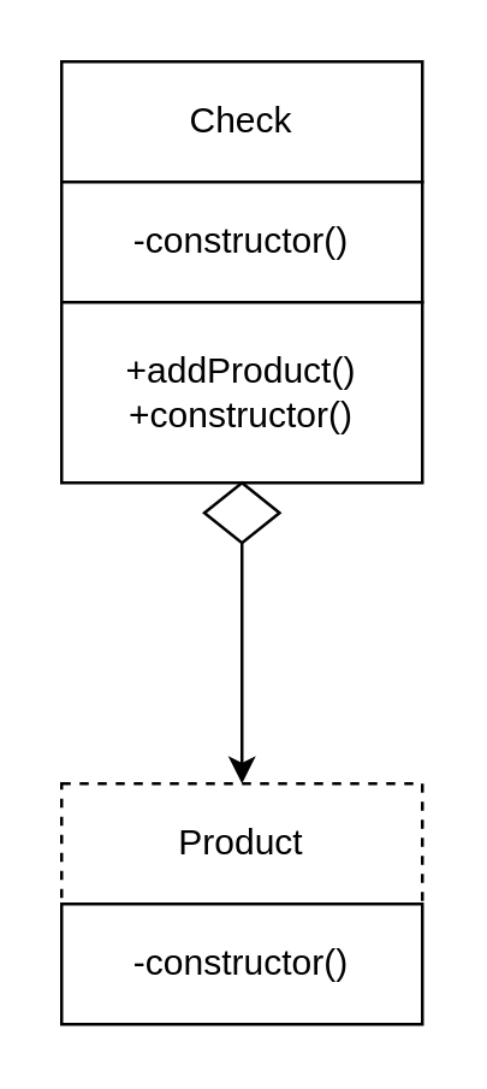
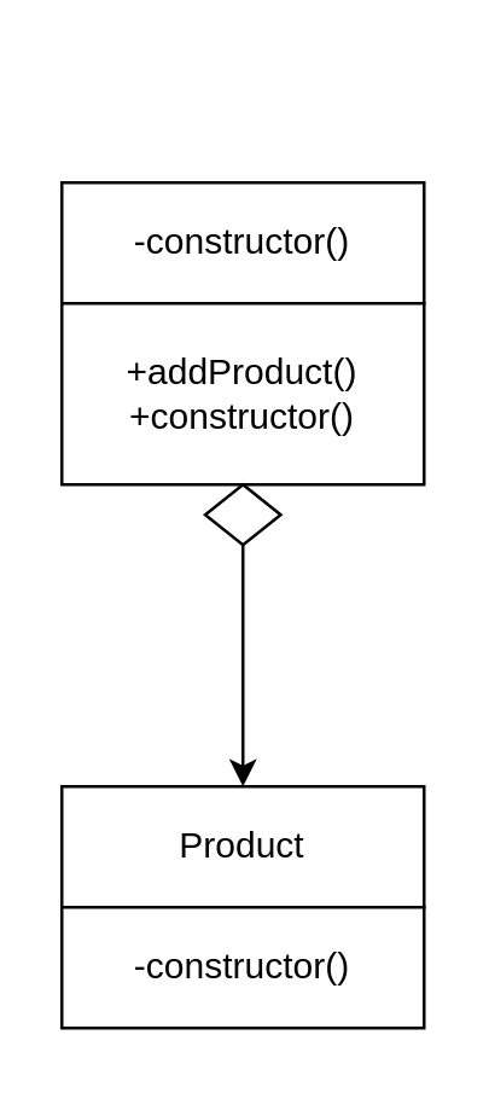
- <mxCell id="2" value="Check" style="rounded=0;whiteSpace=wrap;html=1;" vertex="1" parent="1"><mxGeometry x="20" y="20" width="120" height="40" as="geometry" /></mxCell>
- <mxCell id="3" value="Product" style="rounded=0;whiteSpace=wrap;html=1;dashed=1;" vertex="1" parent="1"><mxGeometry x="20" y="260" width="120" height="40" as="geometry" /></mxCell>
+ <mxCell id="3" value="Product" style="rounded=0;whiteSpace=wrap;html=1;" vertex="1" parent="1"><mxGeometry x="20" y="260" width="120" height="40" as="geometry" /></mxCell>
